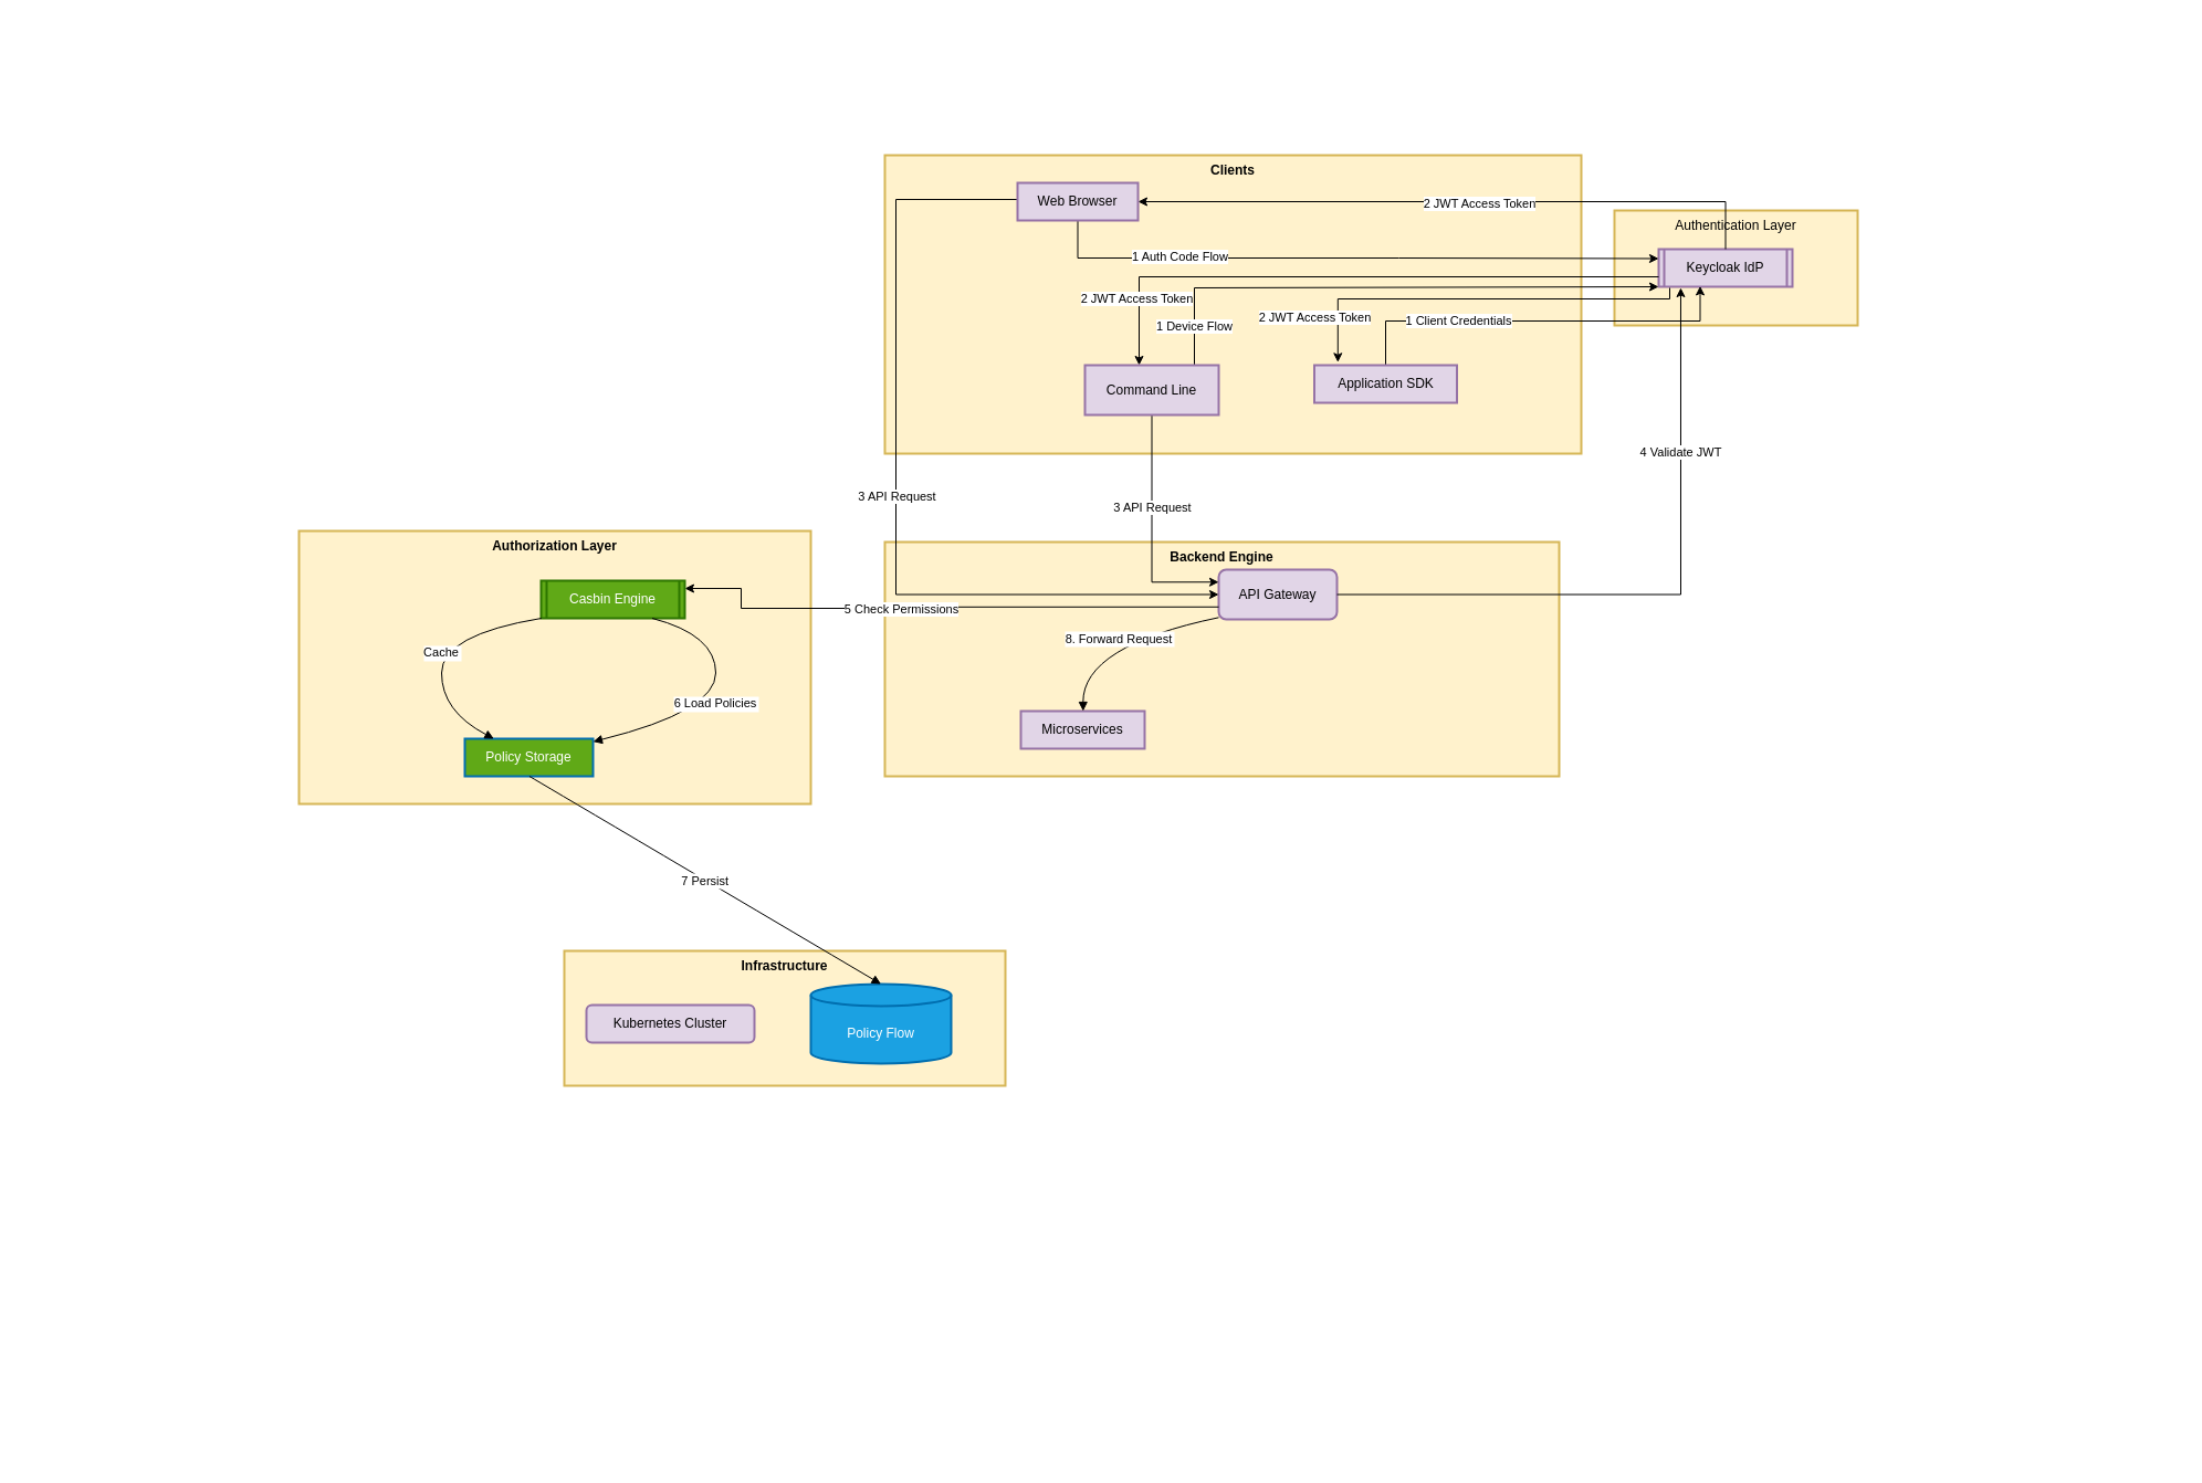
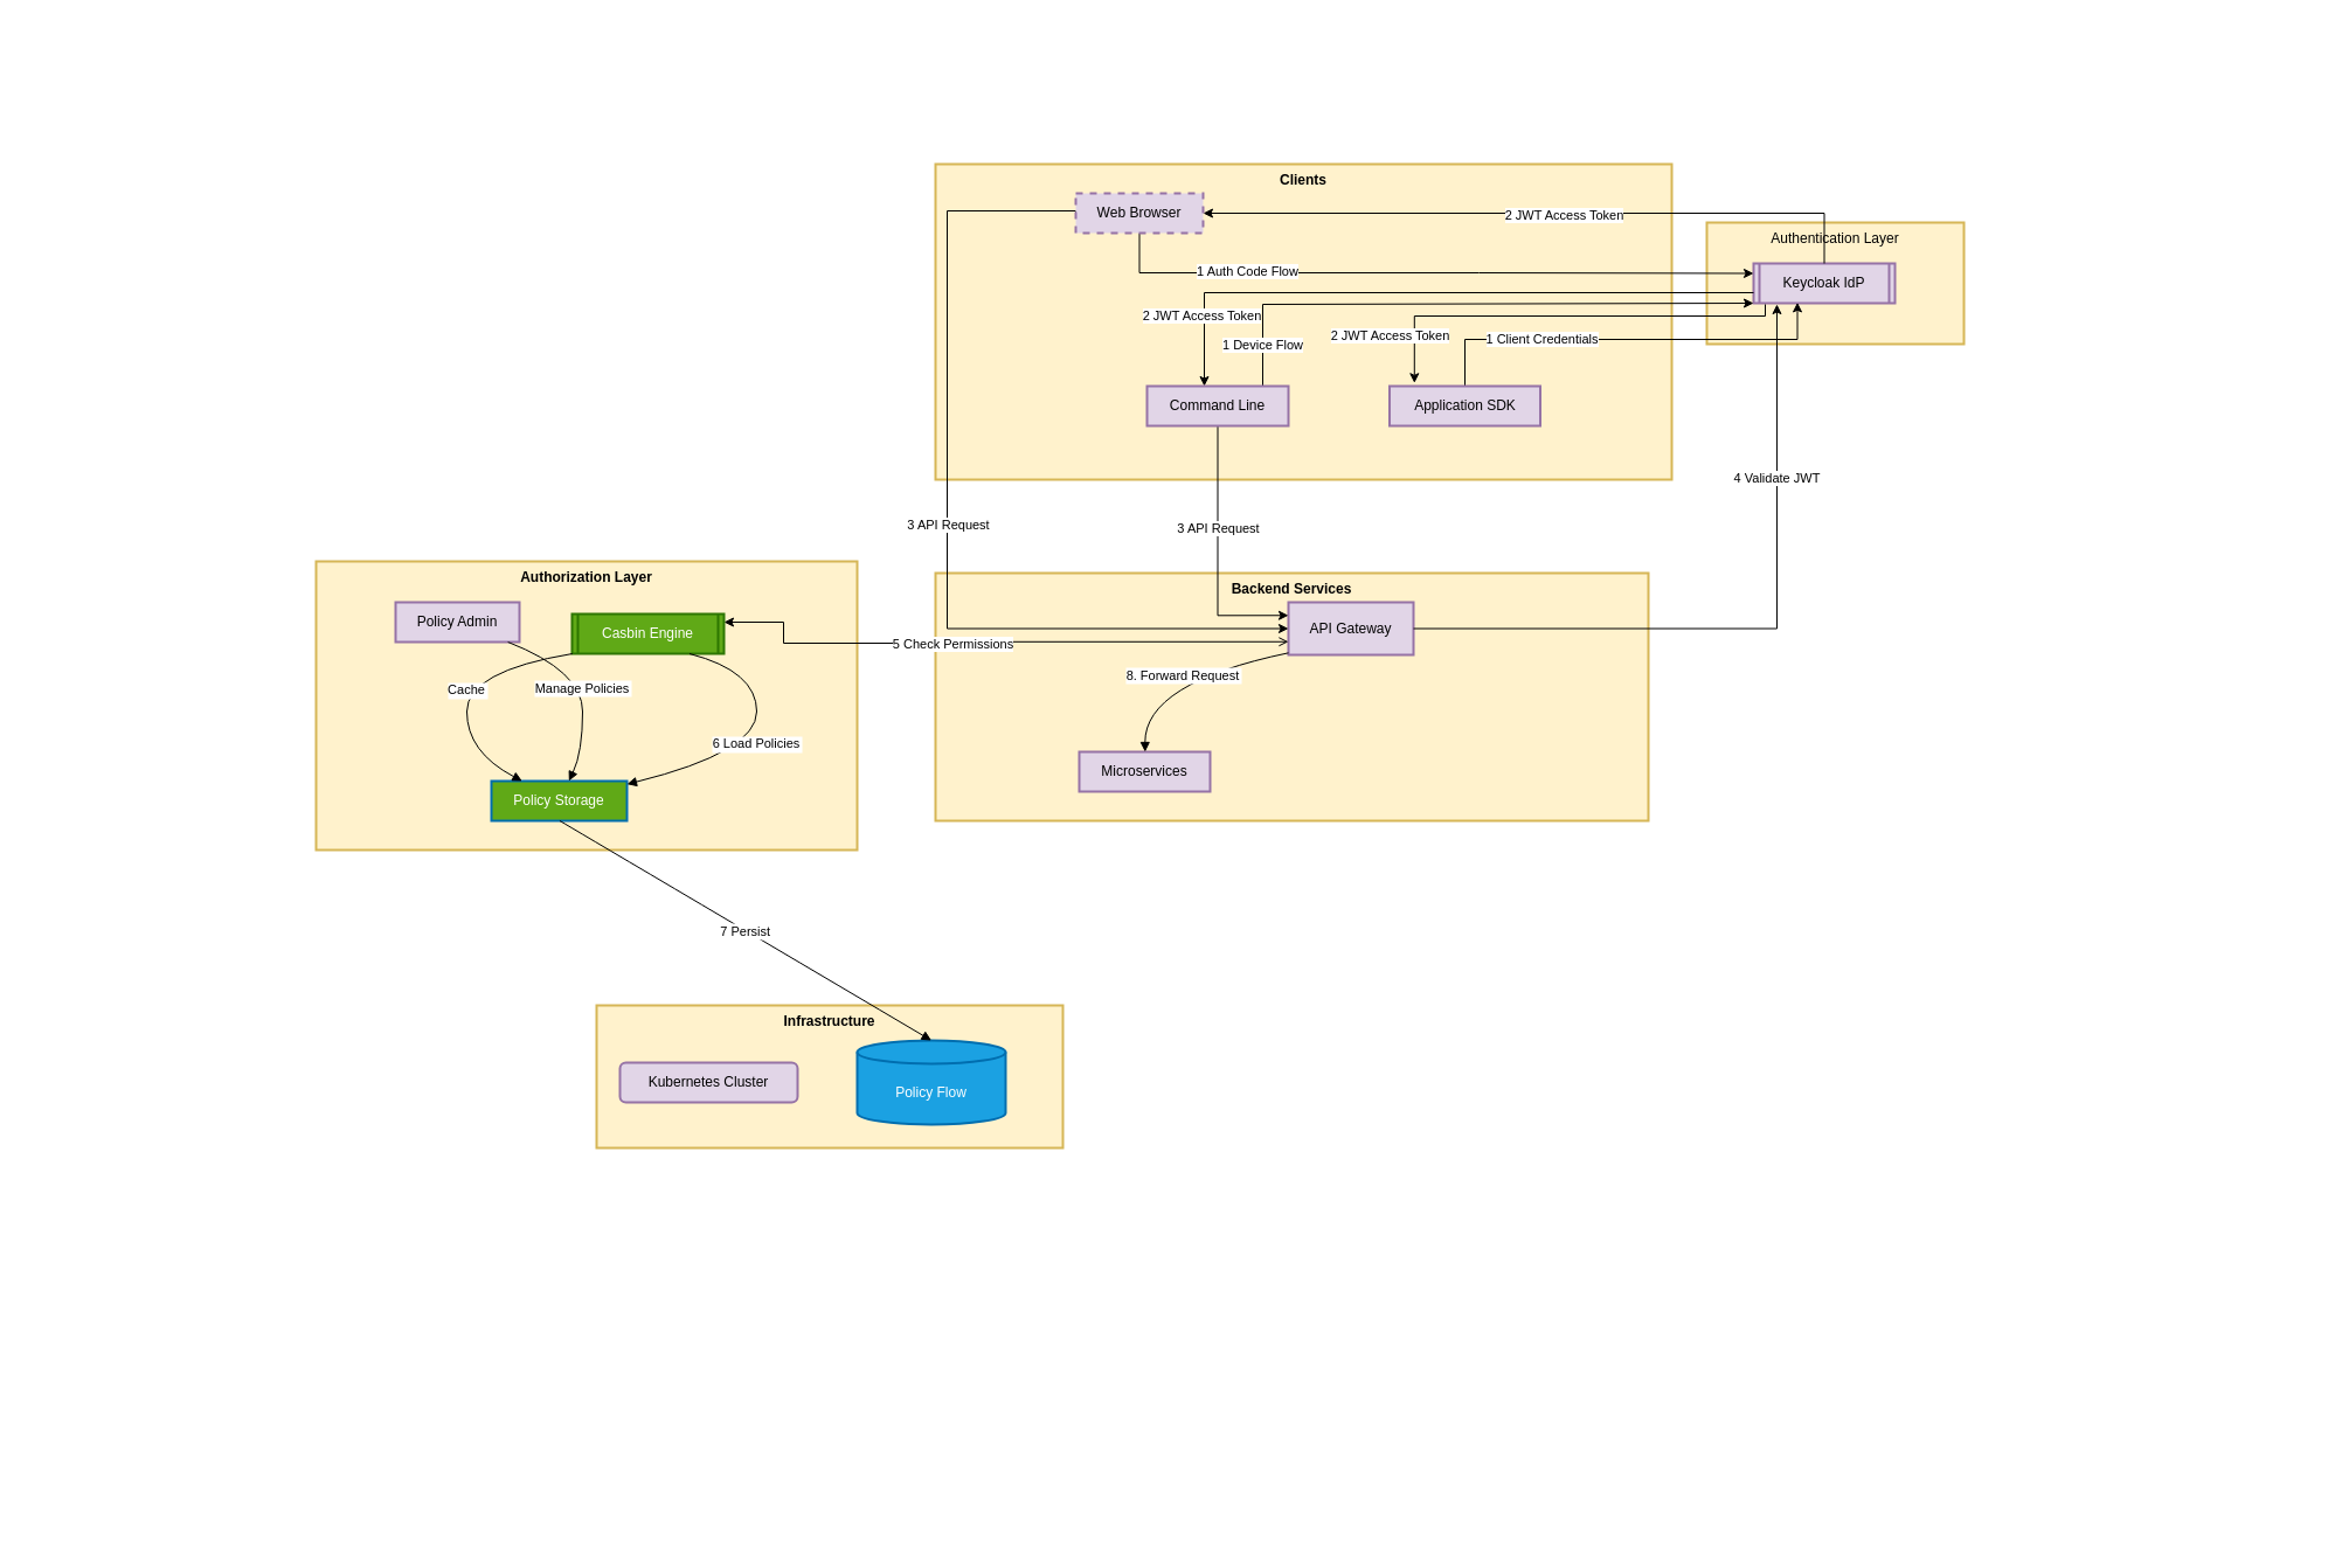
- <mxCell id="24" value="Web Browser" style="whiteSpace=wrap;strokeWidth=2;fillColor=#e1d5e7;strokeColor=#9673a6;" vertex="1" parent="1"><mxGeometry x="920" y="165" width="109" height="34" as="geometry" /></mxCell>
+ <mxCell id="24" value="Web Browser" style="whiteSpace=wrap;strokeWidth=2;fillColor=#e1d5e7;strokeColor=#9673a6;dashed=1;" vertex="1" parent="1"><mxGeometry x="920" y="165" width="109" height="34" as="geometry" /></mxCell>
- <mxCell id="31" value="Command Line" style="whiteSpace=wrap;strokeWidth=2;fillColor=#e1d5e7;strokeColor=#9673a6;" vertex="1" parent="1"><mxGeometry x="981" y="330" width="121" height="45" as="geometry" /></mxCell>
+ <mxCell id="31" value="Command Line" style="whiteSpace=wrap;strokeWidth=2;fillColor=#e1d5e7;strokeColor=#9673a6;" vertex="1" parent="1"><mxGeometry x="981" y="330" width="121" height="34" as="geometry" /></mxCell>
- <mxCell id="6" value="Backend Engine" style="whiteSpace=wrap;strokeWidth=2;verticalAlign=top;fillColor=#fff2cc;strokeColor=#d6b656;fontStyle=1" vertex="1" parent="1"><mxGeometry x="800" y="490" width="610" height="212" as="geometry" /></mxCell>
+ <mxCell id="6" value="Backend Services" style="whiteSpace=wrap;strokeWidth=2;verticalAlign=top;fillColor=#fff2cc;strokeColor=#d6b656;fontStyle=1" vertex="1" parent="1"><mxGeometry x="800" y="490" width="610" height="212" as="geometry" /></mxCell>
+ <mxCell id="14" value="Policy Admin" style="whiteSpace=wrap;strokeWidth=2;fillColor=#e1d5e7;strokeColor=#9673a6;" vertex="1" parent="1"><mxGeometry x="338" y="515" width="106" height="34" as="geometry" /></mxCell>
- <mxCell id="7" value="API Gateway" style="whiteSpace=wrap;strokeWidth=2;fillColor=#e1d5e7;strokeColor=#9673a6;rounded=1;" vertex="1" parent="1"><mxGeometry x="1102" y="515" width="107" height="45" as="geometry" /></mxCell>
+ <mxCell id="7" value="API Gateway" style="whiteSpace=wrap;strokeWidth=2;fillColor=#e1d5e7;strokeColor=#9673a6;" vertex="1" parent="1"><mxGeometry x="1102" y="515" width="107" height="45" as="geometry" /></mxCell>
- <mxCell id="10" style="edgeStyle=orthogonalEdgeStyle;rounded=0;orthogonalLoop=1;jettySize=auto;html=1;entryX=0;entryY=0.75;entryDx=0;entryDy=0;startArrow=classic;startFill=1;endArrow=none;endFill=0;" edge="1" parent="1" source="12" target="7"><mxGeometry relative="1" as="geometry"><Array as="points"><mxPoint x="670" y="532" /><mxPoint x="670" y="550" /><mxPoint x="863" y="550" /><mxPoint x="863" y="549" /></Array></mxGeometry></mxCell>
+ <mxCell id="10" style="edgeStyle=orthogonalEdgeStyle;rounded=0;orthogonalLoop=1;jettySize=auto;html=1;entryX=0;entryY=0.75;entryDx=0;entryDy=0;startArrow=classic;startFill=1;endArrow=open;endFill=0;" edge="1" parent="1" source="12" target="7"><mxGeometry relative="1" as="geometry"><Array as="points"><mxPoint x="670" y="532" /><mxPoint x="670" y="550" /><mxPoint x="863" y="550" /><mxPoint x="863" y="549" /></Array></mxGeometry></mxCell>
+ <mxCell id="37" value="Manage Policies" style="curved=1;startArrow=none;endArrow=block;exitX=0.907;exitY=1;entryX=0.572;entryY=0;rounded=0;" edge="1" parent="1" source="14" target="13"><mxGeometry relative="1" as="geometry"><Array as="points"><mxPoint x="498" y="574" /><mxPoint x="498" y="643" /></Array></mxGeometry></mxCell>
